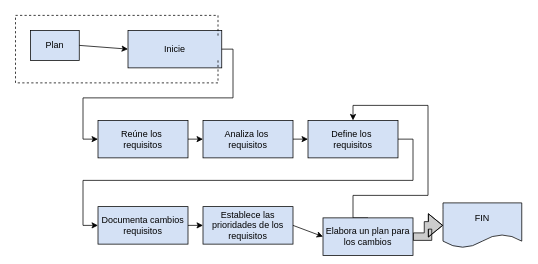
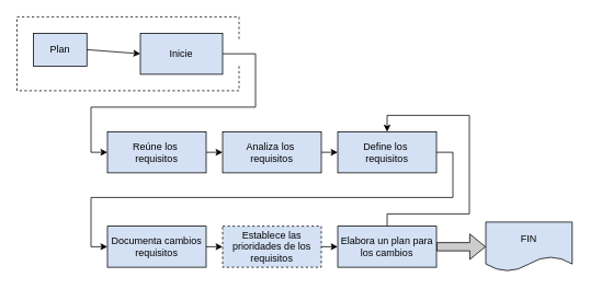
- <mxCell id="3" value="Inicie" style="rounded=0;whiteSpace=wrap;html=1;fillColor=#D4E1F5;" vertex="1" parent="1"><mxGeometry x="170" y="40" width="125" height="50" as="geometry" /></mxCell>
+ <mxCell id="3" value="Inicie" style="rounded=0;whiteSpace=wrap;html=1;fillColor=#D4E1F5;" vertex="1" parent="1"><mxGeometry x="170" y="40" width="100" height="50" as="geometry" /></mxCell>
- <mxCell id="9" value="Establece las prioridades de los requisitos" style="rounded=0;whiteSpace=wrap;html=1;fillColor=#D4E1F5;" vertex="1" parent="1"><mxGeometry x="270" y="275" width="120" height="50" as="geometry" /></mxCell>
+ <mxCell id="9" value="Establece las prioridades de los requisitos" style="rounded=0;whiteSpace=wrap;html=1;fillColor=#D4E1F5;dashed=1;" vertex="1" parent="1"><mxGeometry x="270" y="275" width="120" height="50" as="geometry" /></mxCell>
- <mxCell id="12" value="Elabora un plan para los cambios" style="rounded=0;whiteSpace=wrap;html=1;fillColor=#D4E1F5;" vertex="1" parent="1"><mxGeometry x="430" y="290" width="120" height="50" as="geometry" /></mxCell>
+ <mxCell id="12" value="Elabora un plan para los cambios" style="rounded=0;whiteSpace=wrap;html=1;fillColor=#D4E1F5;" vertex="1" parent="1"><mxGeometry x="410" y="275" width="120" height="50" as="geometry" /></mxCell>
